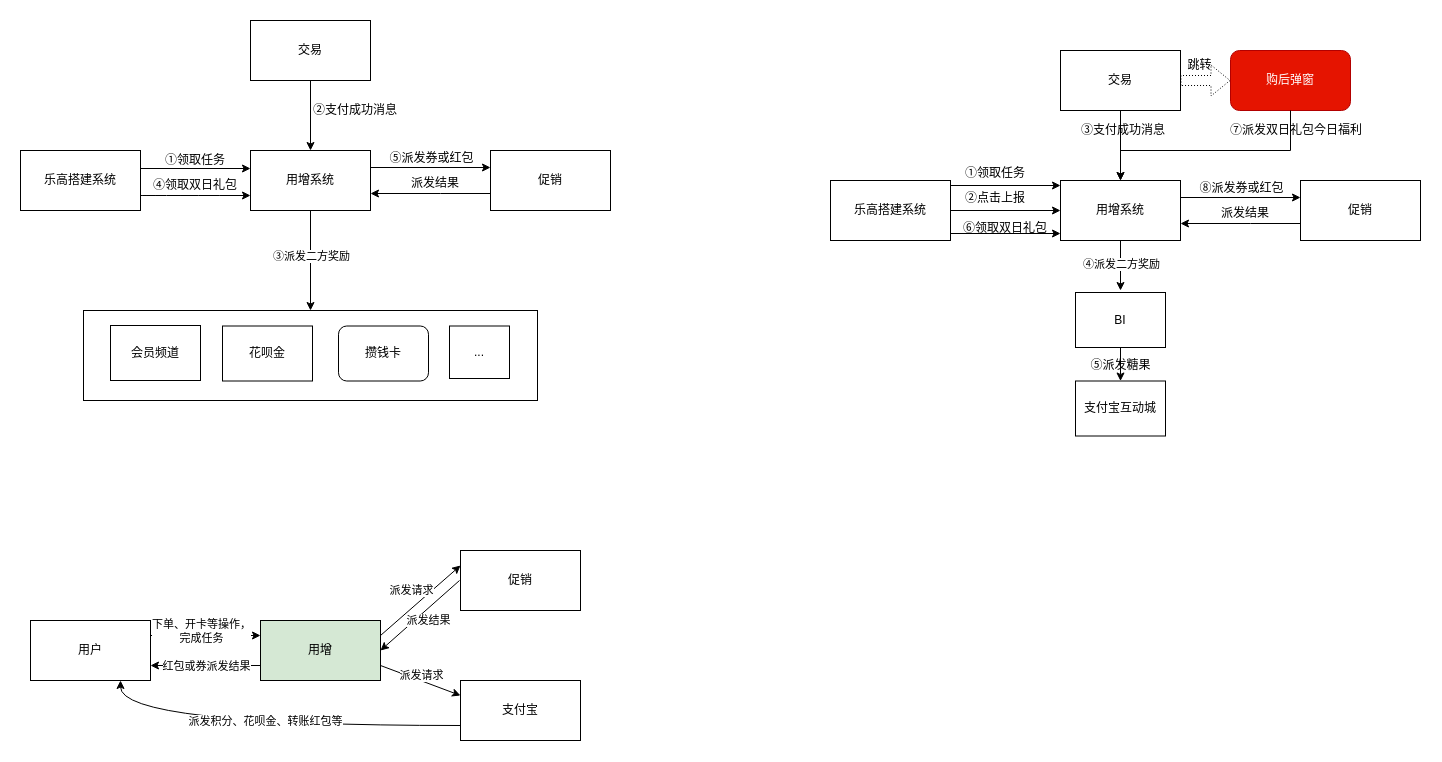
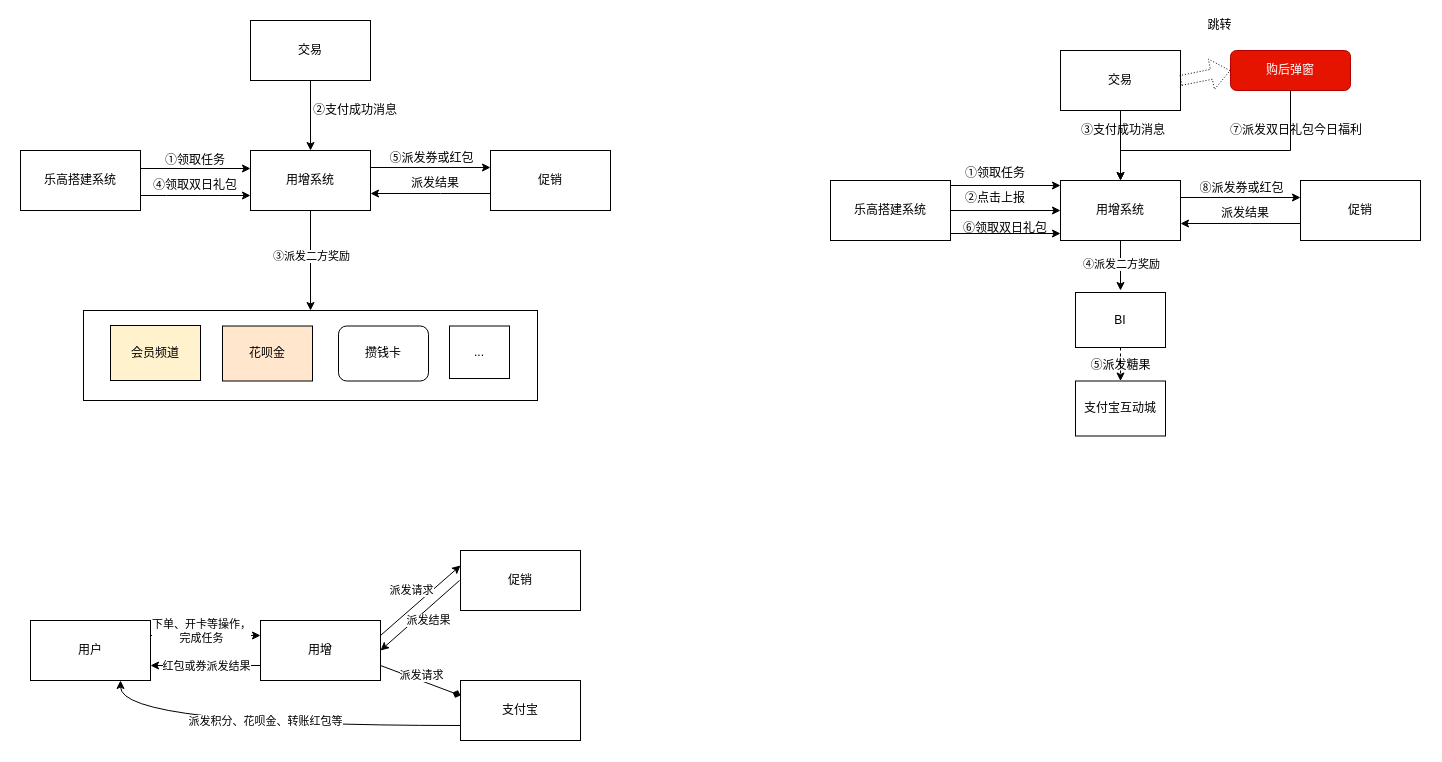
- <mxCell id="65" value="跳转" style="text;html=1;strokeColor=none;fillColor=none;align=center;verticalAlign=middle;whiteSpace=wrap;rounded=0;" vertex="1" parent="1"><mxGeometry x="1180" y="50" width="39" height="30" as="geometry" /></mxCell>
+ <mxCell id="65" value="跳转" style="text;html=1;strokeColor=none;fillColor=none;align=center;verticalAlign=middle;whiteSpace=wrap;rounded=0;" vertex="1" parent="1"><mxGeometry x="1200" y="10" width="39" height="30" as="geometry" /></mxCell>
- <mxCell id="61" value="购后弹窗" style="rounded=1;whiteSpace=wrap;html=1;fillColor=#e51400;strokeColor=#B20000;fontColor=#ffffff;" vertex="1" parent="1"><mxGeometry x="1230" y="50" width="120" height="60" as="geometry" /></mxCell>
+ <mxCell id="61" value="购后弹窗" style="rounded=1;whiteSpace=wrap;html=1;fillColor=#e51400;strokeColor=#B20000;fontColor=#ffffff;" vertex="1" parent="1"><mxGeometry x="1230" y="50" width="120" height="40" as="geometry" /></mxCell>
- <mxCell id="18" value="会员频道" style="rounded=0;whiteSpace=wrap;html=1;" parent="1" vertex="1"><mxGeometry x="110" y="325" width="90" height="55" as="geometry" /></mxCell>
+ <mxCell id="18" value="会员频道" style="rounded=0;whiteSpace=wrap;html=1;fillColor=#fff2cc;" parent="1" vertex="1"><mxGeometry x="110" y="325" width="90" height="55" as="geometry" /></mxCell>
- <mxCell id="53" style="edgeStyle=orthogonalEdgeStyle;rounded=0;orthogonalLoop=1;jettySize=auto;html=1;entryX=0.5;entryY=0;entryDx=0;entryDy=0;" edge="1" parent="1" source="54" target="55"><mxGeometry relative="1" as="geometry" /></mxCell>
+ <mxCell id="53" style="edgeStyle=orthogonalEdgeStyle;rounded=0;orthogonalLoop=1;jettySize=auto;html=1;entryX=0.5;entryY=0;entryDx=0;entryDy=0;dashed=1;" edge="1" parent="1" source="54" target="55"><mxGeometry relative="1" as="geometry" /></mxCell>
- <mxCell id="19" value="花呗金" style="rounded=0;whiteSpace=wrap;html=1;" parent="1" vertex="1"><mxGeometry x="222" y="325.5" width="90" height="55" as="geometry" /></mxCell>
+ <mxCell id="19" value="花呗金" style="rounded=0;whiteSpace=wrap;html=1;fillColor=#ffe6cc;" parent="1" vertex="1"><mxGeometry x="222" y="325.5" width="90" height="55" as="geometry" /></mxCell>
- <mxCell id="31" value="用增" style="rounded=0;whiteSpace=wrap;html=1;fillColor=#d5e8d4;" parent="1" vertex="1"><mxGeometry x="260" y="620" width="120" height="60" as="geometry" /></mxCell>
+ <mxCell id="31" value="用增" style="rounded=0;whiteSpace=wrap;html=1;" parent="1" vertex="1"><mxGeometry x="260" y="620" width="120" height="60" as="geometry" /></mxCell>
- <mxCell id="27" style="edgeStyle=none;rounded=0;orthogonalLoop=1;jettySize=auto;html=1;exitX=1;exitY=0.75;exitDx=0;exitDy=0;entryX=0;entryY=0.25;entryDx=0;entryDy=0;" parent="1" source="31" target="37" edge="1"><mxGeometry relative="1" as="geometry" /></mxCell>
+ <mxCell id="27" style="edgeStyle=none;rounded=0;orthogonalLoop=1;jettySize=auto;html=1;exitX=1;exitY=0.75;exitDx=0;exitDy=0;entryX=0;entryY=0.25;entryDx=0;entryDy=0;endArrow=diamond;" parent="1" source="31" target="37" edge="1"><mxGeometry relative="1" as="geometry" /></mxCell>
